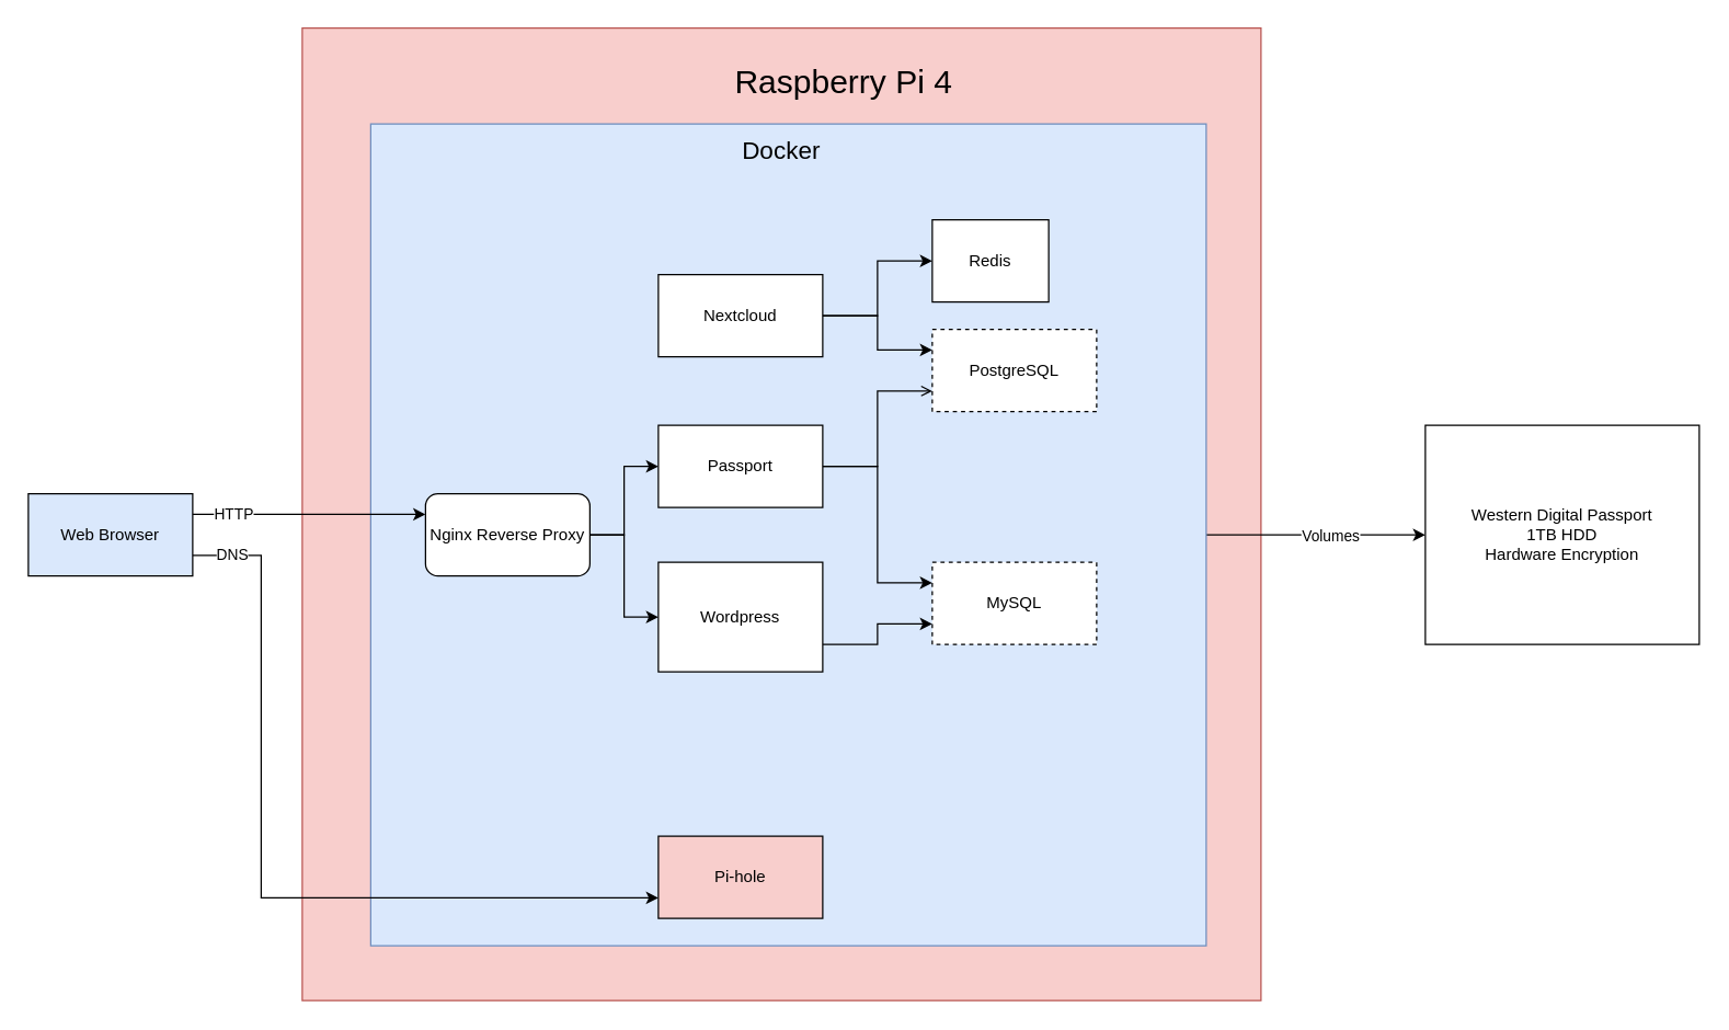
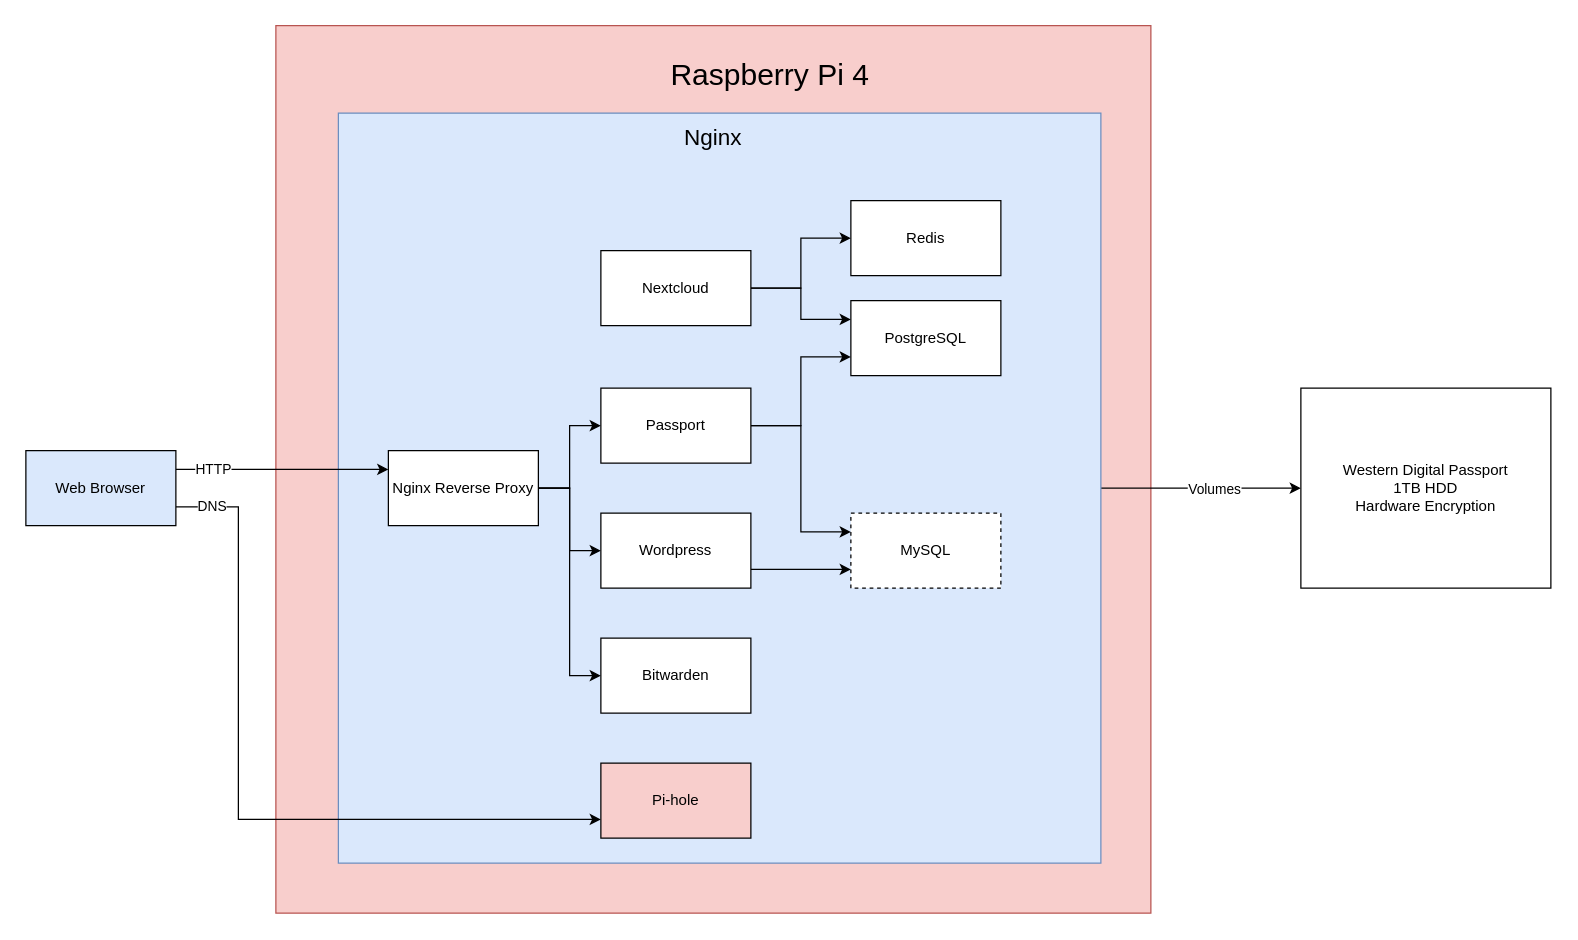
- <mxCell id="7" value="&lt;font style=&quot;font-size: 18px&quot;&gt;Docker&lt;/font&gt;" style="text;html=1;strokeColor=none;fillColor=none;align=center;verticalAlign=middle;whiteSpace=wrap;rounded=0;" vertex="1" parent="1"><mxGeometry x="550" y="100" width="40" height="20" as="geometry" /></mxCell>
+ <mxCell id="7" value="&lt;font style=&quot;font-size: 18px&quot;&gt;Nginx&lt;/font&gt;" style="text;html=1;strokeColor=none;fillColor=none;align=center;verticalAlign=middle;whiteSpace=wrap;rounded=0;" vertex="1" parent="1"><mxGeometry x="550" y="100" width="40" height="20" as="geometry" /></mxCell>
- <mxCell id="9" value="Redis" style="rounded=0;whiteSpace=wrap;html=1;" vertex="1" parent="1"><mxGeometry x="680" y="160" width="85" height="60" as="geometry" /></mxCell>
+ <mxCell id="9" value="Redis" style="rounded=0;whiteSpace=wrap;html=1;" vertex="1" parent="1"><mxGeometry x="680" y="160" width="120" height="60" as="geometry" /></mxCell>
- <mxCell id="8" value="PostgreSQL" style="rounded=0;whiteSpace=wrap;html=1;dashed=1;" vertex="1" parent="1"><mxGeometry x="680" y="240" width="120" height="60" as="geometry" /></mxCell>
+ <mxCell id="8" value="PostgreSQL" style="rounded=0;whiteSpace=wrap;html=1;" vertex="1" parent="1"><mxGeometry x="680" y="240" width="120" height="60" as="geometry" /></mxCell>
- <mxCell id="17" style="edgeStyle=orthogonalEdgeStyle;rounded=0;orthogonalLoop=1;jettySize=auto;html=1;entryX=0;entryY=0.75;entryDx=0;entryDy=0;endArrow=open;" edge="1" parent="1" source="19" target="8"><mxGeometry relative="1" as="geometry" /></mxCell>
+ <mxCell id="17" style="edgeStyle=orthogonalEdgeStyle;rounded=0;orthogonalLoop=1;jettySize=auto;html=1;entryX=0;entryY=0.75;entryDx=0;entryDy=0;" edge="1" parent="1" source="19" target="8"><mxGeometry relative="1" as="geometry" /></mxCell>
- <mxCell id="27" value="Nginx Reverse Proxy" style="whiteSpace=wrap;html=1;rounded=1;" vertex="1" parent="1"><mxGeometry x="310" y="360" width="120" height="60" as="geometry" /></mxCell>
+ <mxCell id="27" value="Nginx Reverse Proxy" style="rounded=0;whiteSpace=wrap;html=1;" vertex="1" parent="1"><mxGeometry x="310" y="360" width="120" height="60" as="geometry" /></mxCell>
- <mxCell id="15" value="Wordpress" style="rounded=0;whiteSpace=wrap;html=1;" vertex="1" parent="1"><mxGeometry x="480" y="410" width="120" height="80" as="geometry" /></mxCell>
+ <mxCell id="15" value="Wordpress" style="rounded=0;whiteSpace=wrap;html=1;" vertex="1" parent="1"><mxGeometry x="480" y="410" width="120" height="60" as="geometry" /></mxCell>
+ <mxCell id="26" style="edgeStyle=orthogonalEdgeStyle;rounded=0;orthogonalLoop=1;jettySize=auto;html=1;entryX=0;entryY=0.5;entryDx=0;entryDy=0;" edge="1" parent="1" source="27" target="13"><mxGeometry relative="1" as="geometry" /></mxCell>
+ <mxCell id="13" value="Bitwarden" style="rounded=0;whiteSpace=wrap;html=1;" vertex="1" parent="1"><mxGeometry x="480" y="510" width="120" height="60" as="geometry" /></mxCell>
